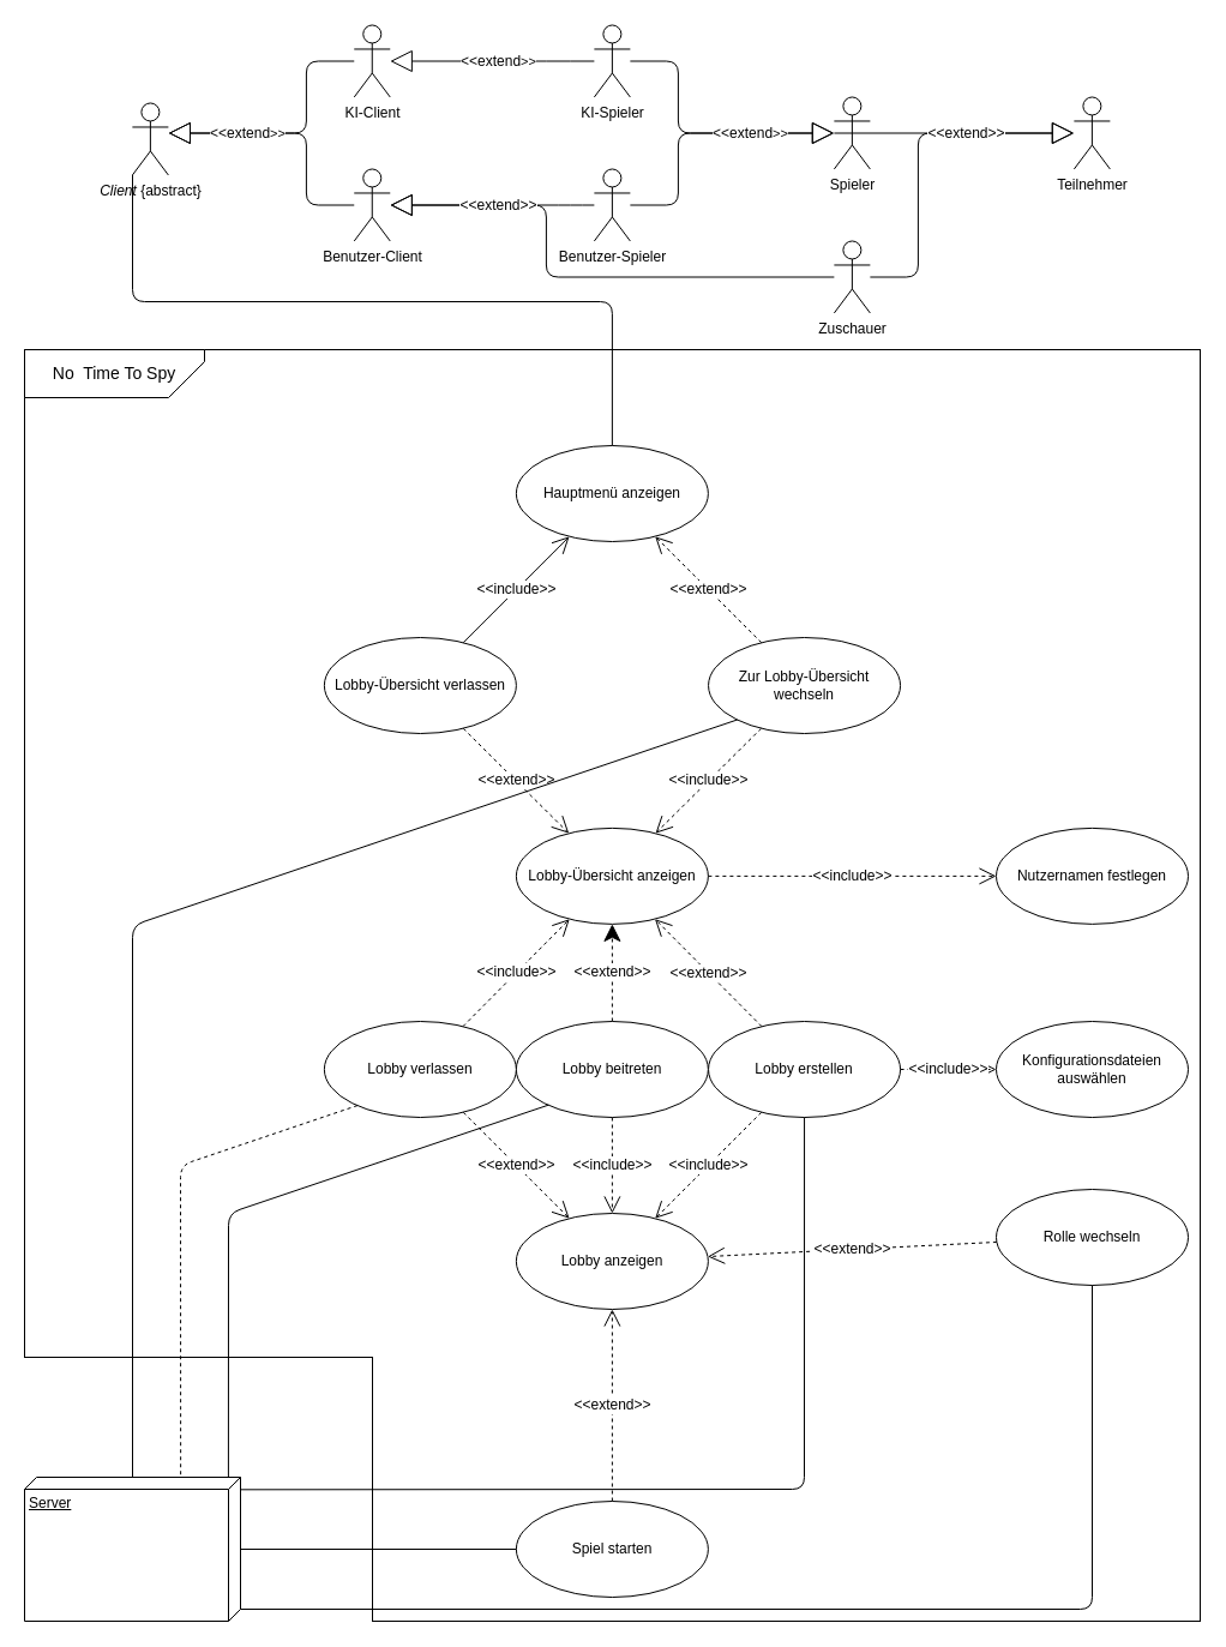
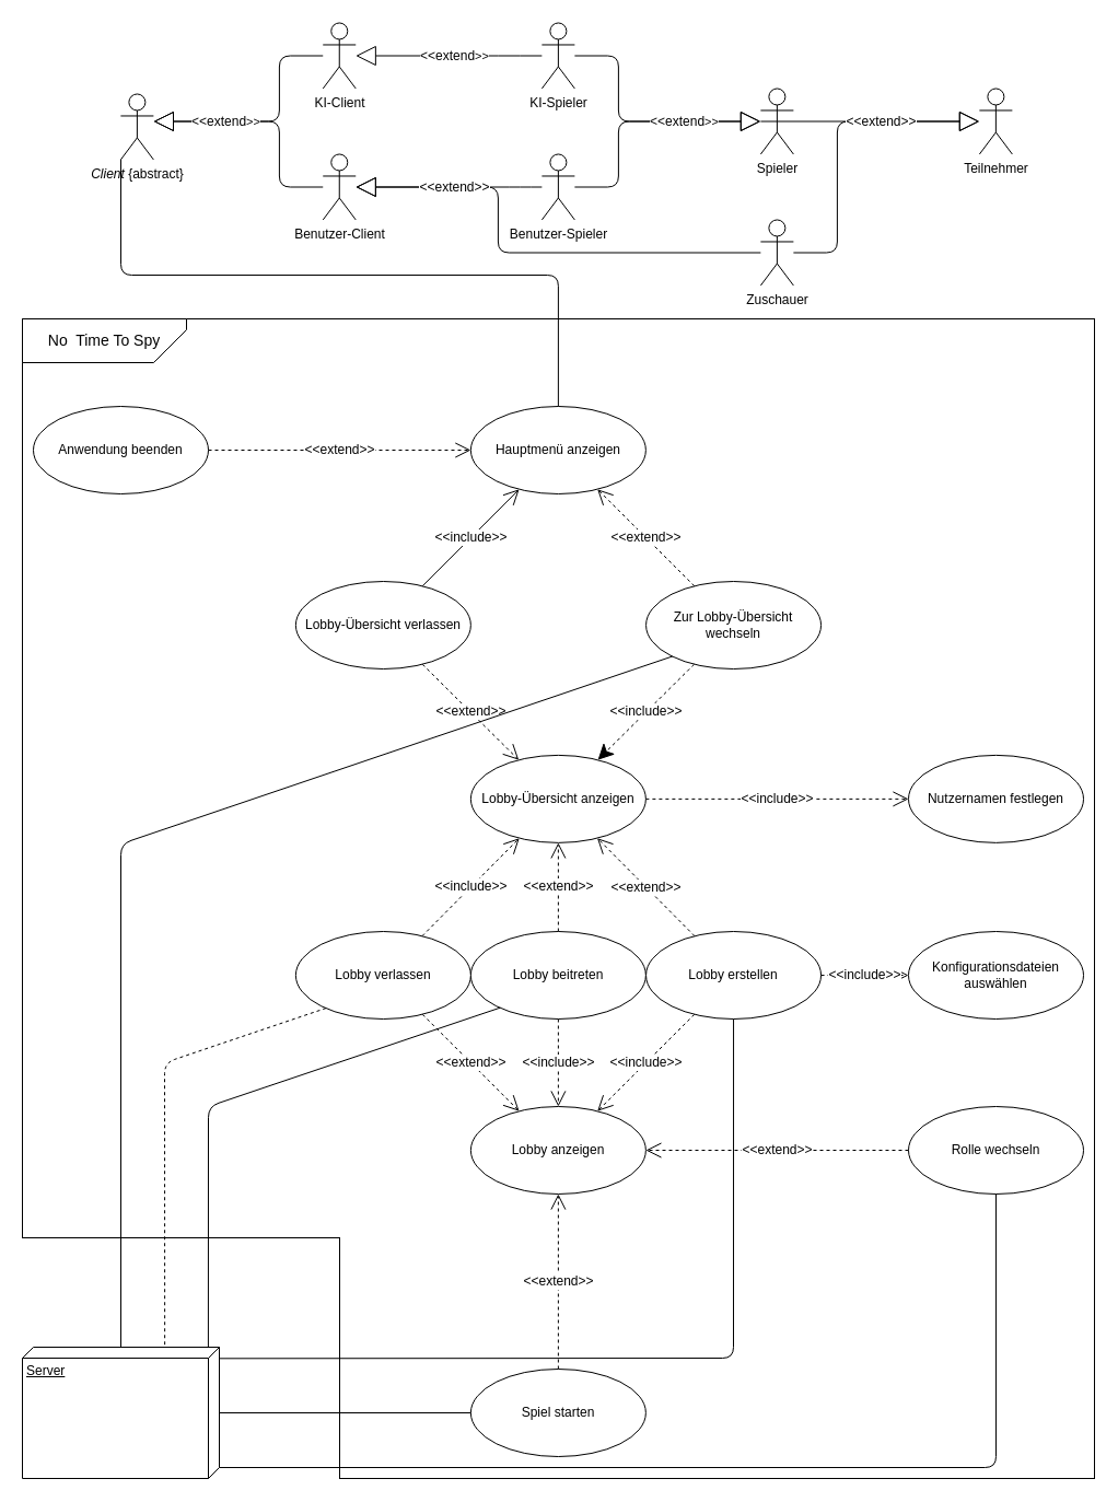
+ <mxCell id="23" value="Anwendung beenden" style="ellipse;whiteSpace=wrap;html=1;" parent="1" vertex="1"><mxGeometry x="30" y="371" width="160" height="80" as="geometry" /></mxCell>
+ <mxCell id="24" value="&lt;font style=&quot;font-size: 12px&quot;&gt;&amp;lt;&amp;lt;extend&amp;gt;&amp;gt;&lt;/font&gt;" style="endArrow=open;endSize=12;dashed=1;html=1;" parent="1" source="23" target="11" edge="1"><mxGeometry width="160" relative="1" as="geometry"><mxPoint x="-129.999" y="260.999" as="sourcePoint" /><mxPoint x="-58.864" y="383.75" as="targetPoint" /></mxGeometry></mxCell>
- <mxCell id="35" value="&lt;font style=&quot;font-size: 12px&quot;&gt;&amp;lt;&amp;lt;include&amp;gt;&amp;gt;&lt;/font&gt;" style="endArrow=open;endSize=12;dashed=1;html=1;" parent="1" source="33" target="12" edge="1"><mxGeometry width="160" relative="1" as="geometry"><mxPoint x="320" y="731" as="sourcePoint" /><mxPoint x="200" y="731" as="targetPoint" /></mxGeometry></mxCell>
+ <mxCell id="35" value="&lt;font style=&quot;font-size: 12px&quot;&gt;&amp;lt;&amp;lt;include&amp;gt;&amp;gt;&lt;/font&gt;" style="endArrow=classic;endSize=12;dashed=1;html=1;" parent="1" source="33" target="12" edge="1"><mxGeometry width="160" relative="1" as="geometry"><mxPoint x="320" y="731" as="sourcePoint" /><mxPoint x="200" y="731" as="targetPoint" /></mxGeometry></mxCell>
- <mxCell id="37" value="&lt;font style=&quot;font-size: 12px&quot;&gt;&amp;lt;&amp;lt;extend&amp;gt;&amp;gt;&lt;/font&gt;" style="endArrow=classic;endSize=12;dashed=1;html=1;" parent="1" source="14" target="12" edge="1"><mxGeometry width="160" relative="1" as="geometry"><mxPoint x="1220.004" y="580.7" as="sourcePoint" /><mxPoint x="1289.57" y="491" as="targetPoint" /></mxGeometry></mxCell>
+ <mxCell id="37" value="&lt;font style=&quot;font-size: 12px&quot;&gt;&amp;lt;&amp;lt;extend&amp;gt;&amp;gt;&lt;/font&gt;" style="endArrow=open;endSize=12;dashed=1;html=1;" parent="1" source="14" target="12" edge="1"><mxGeometry width="160" relative="1" as="geometry"><mxPoint x="1220.004" y="580.7" as="sourcePoint" /><mxPoint x="1289.57" y="491" as="targetPoint" /></mxGeometry></mxCell>
- <mxCell id="27" value="Rolle wechseln" style="ellipse;whiteSpace=wrap;html=1;" parent="1" vertex="1"><mxGeometry x="830" y="991" width="160" height="80" as="geometry" /></mxCell>
+ <mxCell id="27" value="Rolle wechseln" style="ellipse;whiteSpace=wrap;html=1;" parent="1" vertex="1"><mxGeometry x="830" y="1011" width="160" height="80" as="geometry" /></mxCell>
